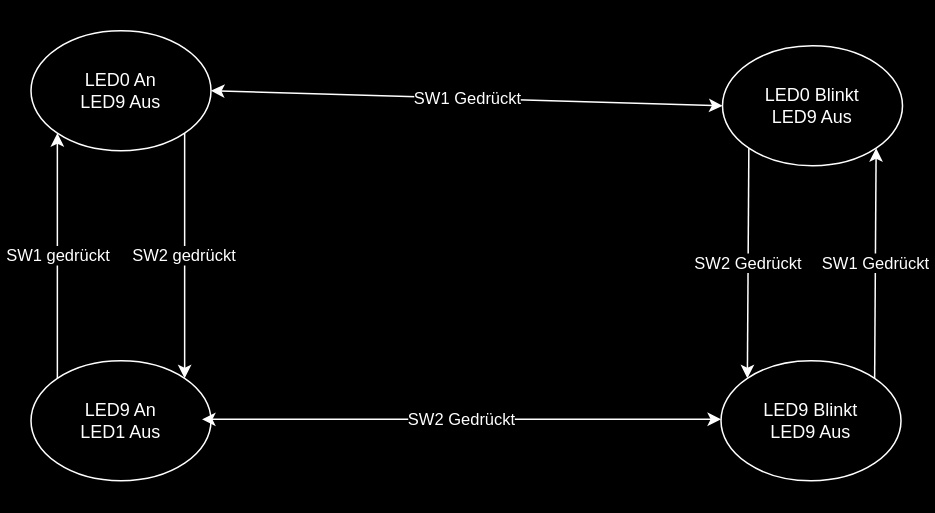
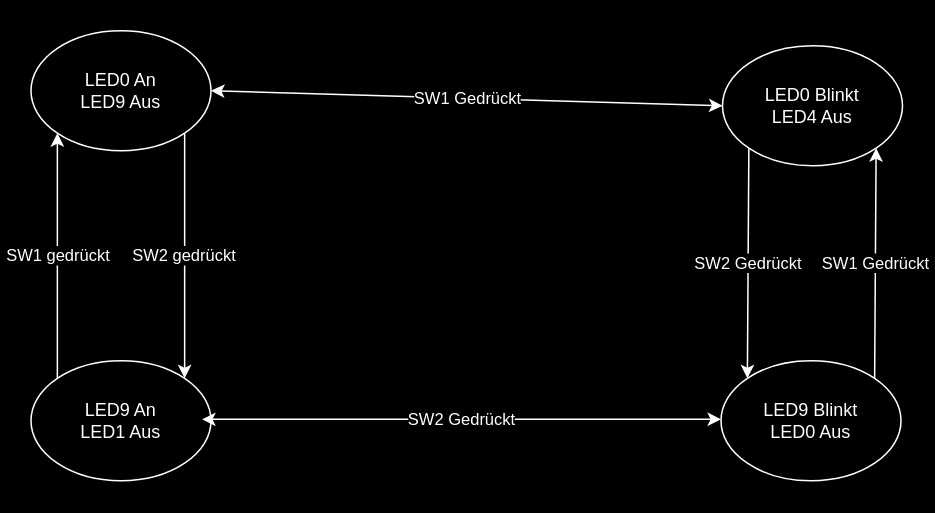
- <mxCell id="3" value="LED0 Blinkt&lt;br&gt;LED9 Aus" style="ellipse;whiteSpace=wrap;html=1;rounded=0;fontColor=#FFFFFF;labelBackgroundColor=none;strokeColor=#FFFFFF;fillColor=none;" vertex="1" parent="1"><mxGeometry x="481" y="30" width="120" height="80" as="geometry" /></mxCell>
+ <mxCell id="3" value="LED0 Blinkt&lt;br&gt;LED4 Aus" style="ellipse;whiteSpace=wrap;html=1;rounded=0;fontColor=#FFFFFF;labelBackgroundColor=none;strokeColor=#FFFFFF;fillColor=none;" vertex="1" parent="1"><mxGeometry x="481" y="30" width="120" height="80" as="geometry" /></mxCell>
- <mxCell id="5" value="LED9 Blinkt&lt;br&gt;LED9 Aus" style="ellipse;whiteSpace=wrap;html=1;rounded=0;fillColor=none;strokeColor=#FFFFFF;fontColor=#FFFFFF;" vertex="1" parent="1"><mxGeometry x="480" y="240" width="120" height="80" as="geometry" /></mxCell>
+ <mxCell id="5" value="LED9 Blinkt&lt;br&gt;LED0 Aus" style="ellipse;whiteSpace=wrap;html=1;rounded=0;fillColor=none;strokeColor=#FFFFFF;fontColor=#FFFFFF;" vertex="1" parent="1"><mxGeometry x="480" y="240" width="120" height="80" as="geometry" /></mxCell>
